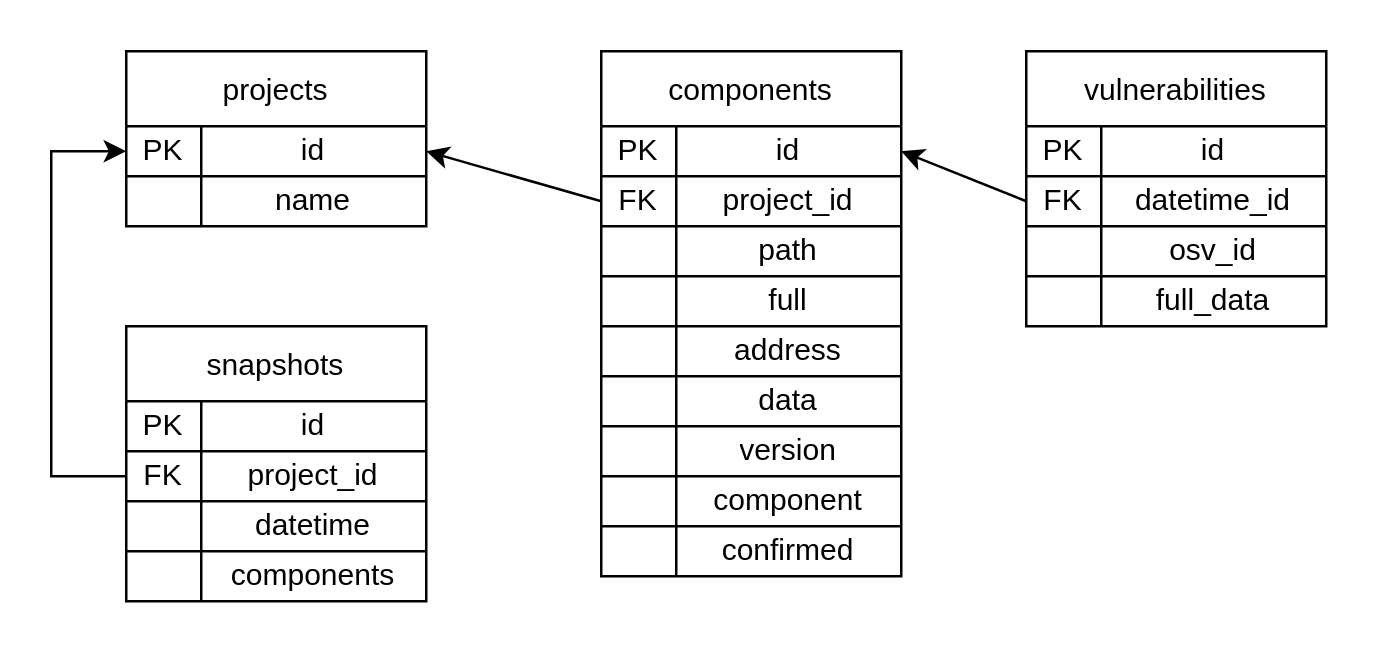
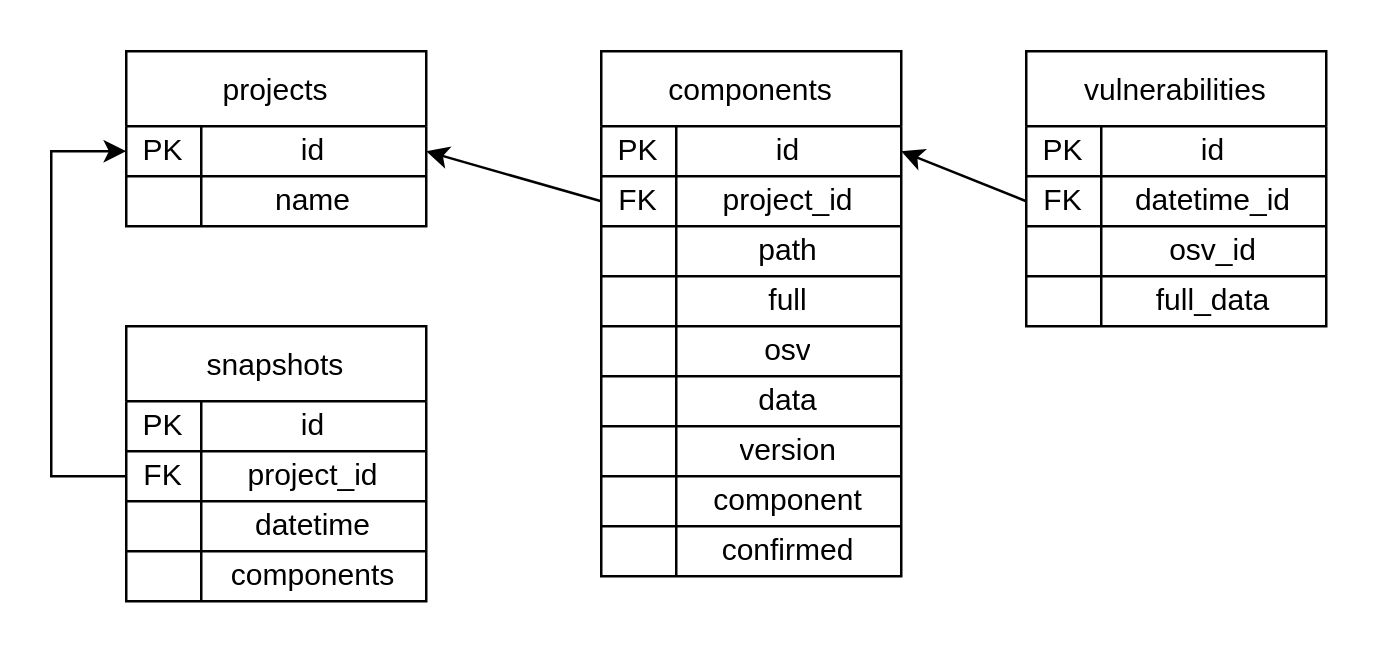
- <mxCell id="37" value="address" style="shape=partialRectangle;html=1;whiteSpace=wrap;connectable=0;strokeColor=inherit;overflow=hidden;fillColor=none;top=0;left=0;bottom=0;right=0;pointerEvents=1;" vertex="1" parent="35"><mxGeometry x="30" width="90" height="20" as="geometry"><mxRectangle width="90" height="20" as="alternateBounds" /></mxGeometry></mxCell>
+ <mxCell id="37" value="osv" style="shape=partialRectangle;html=1;whiteSpace=wrap;connectable=0;strokeColor=inherit;overflow=hidden;fillColor=none;top=0;left=0;bottom=0;right=0;pointerEvents=1;" vertex="1" parent="35"><mxGeometry x="30" width="90" height="20" as="geometry"><mxRectangle width="90" height="20" as="alternateBounds" /></mxGeometry></mxCell>
